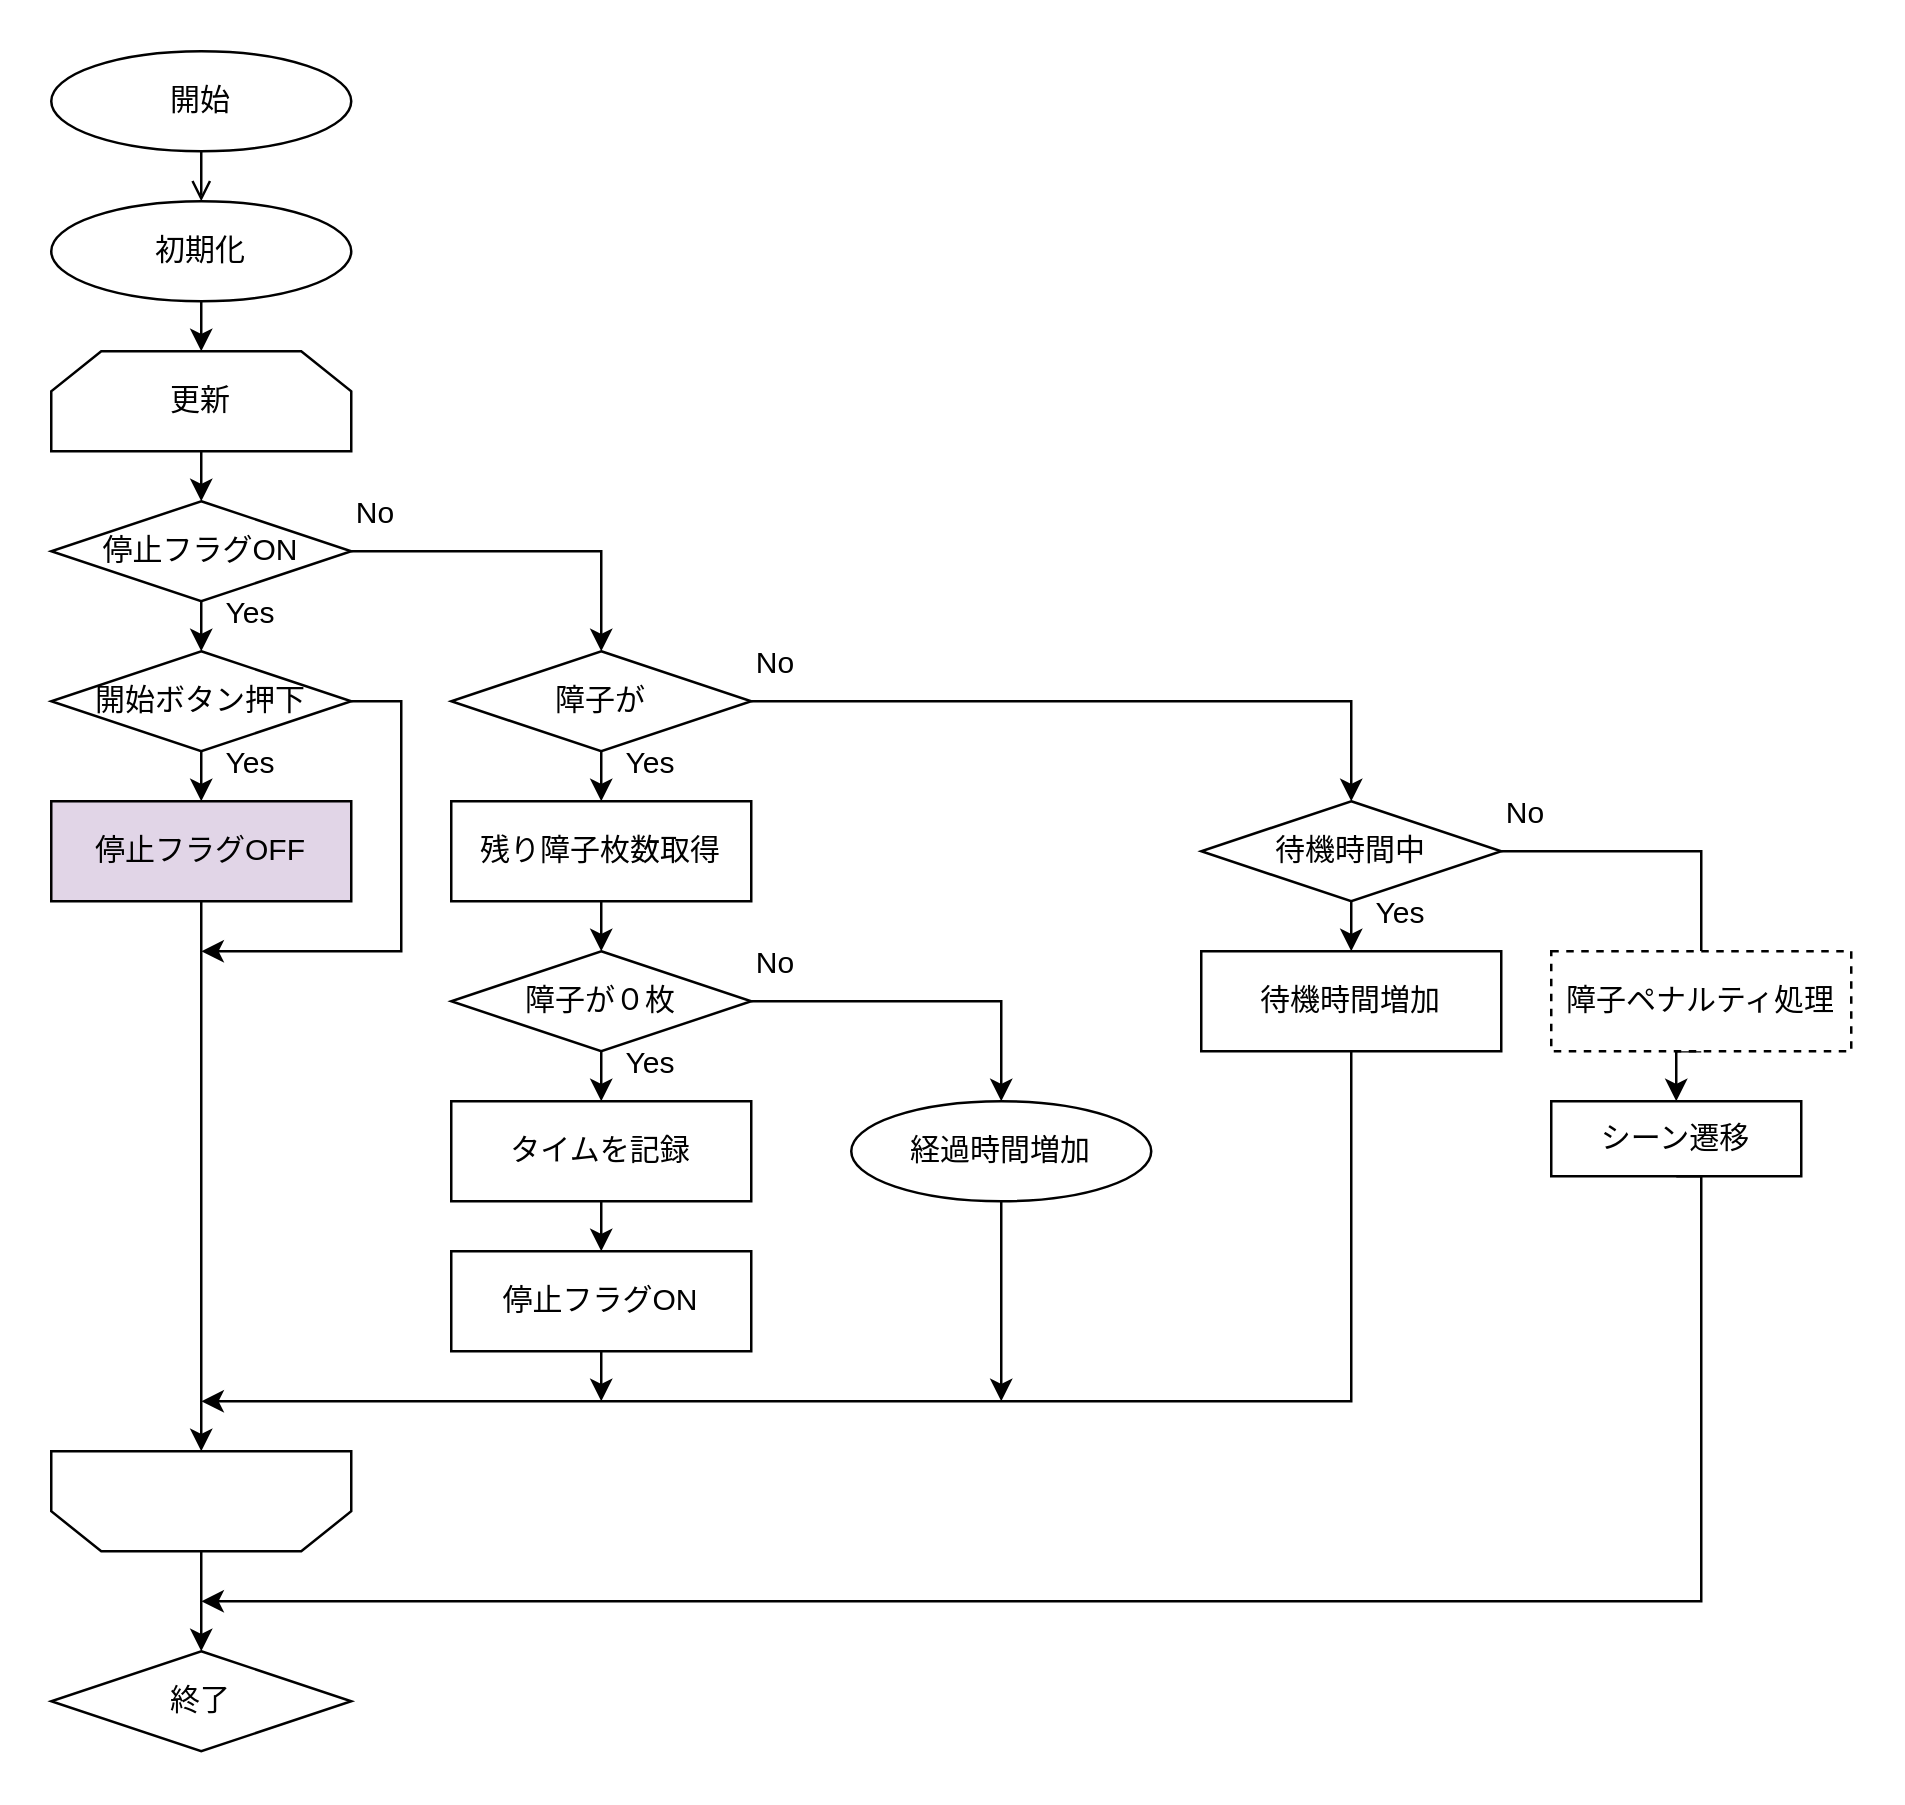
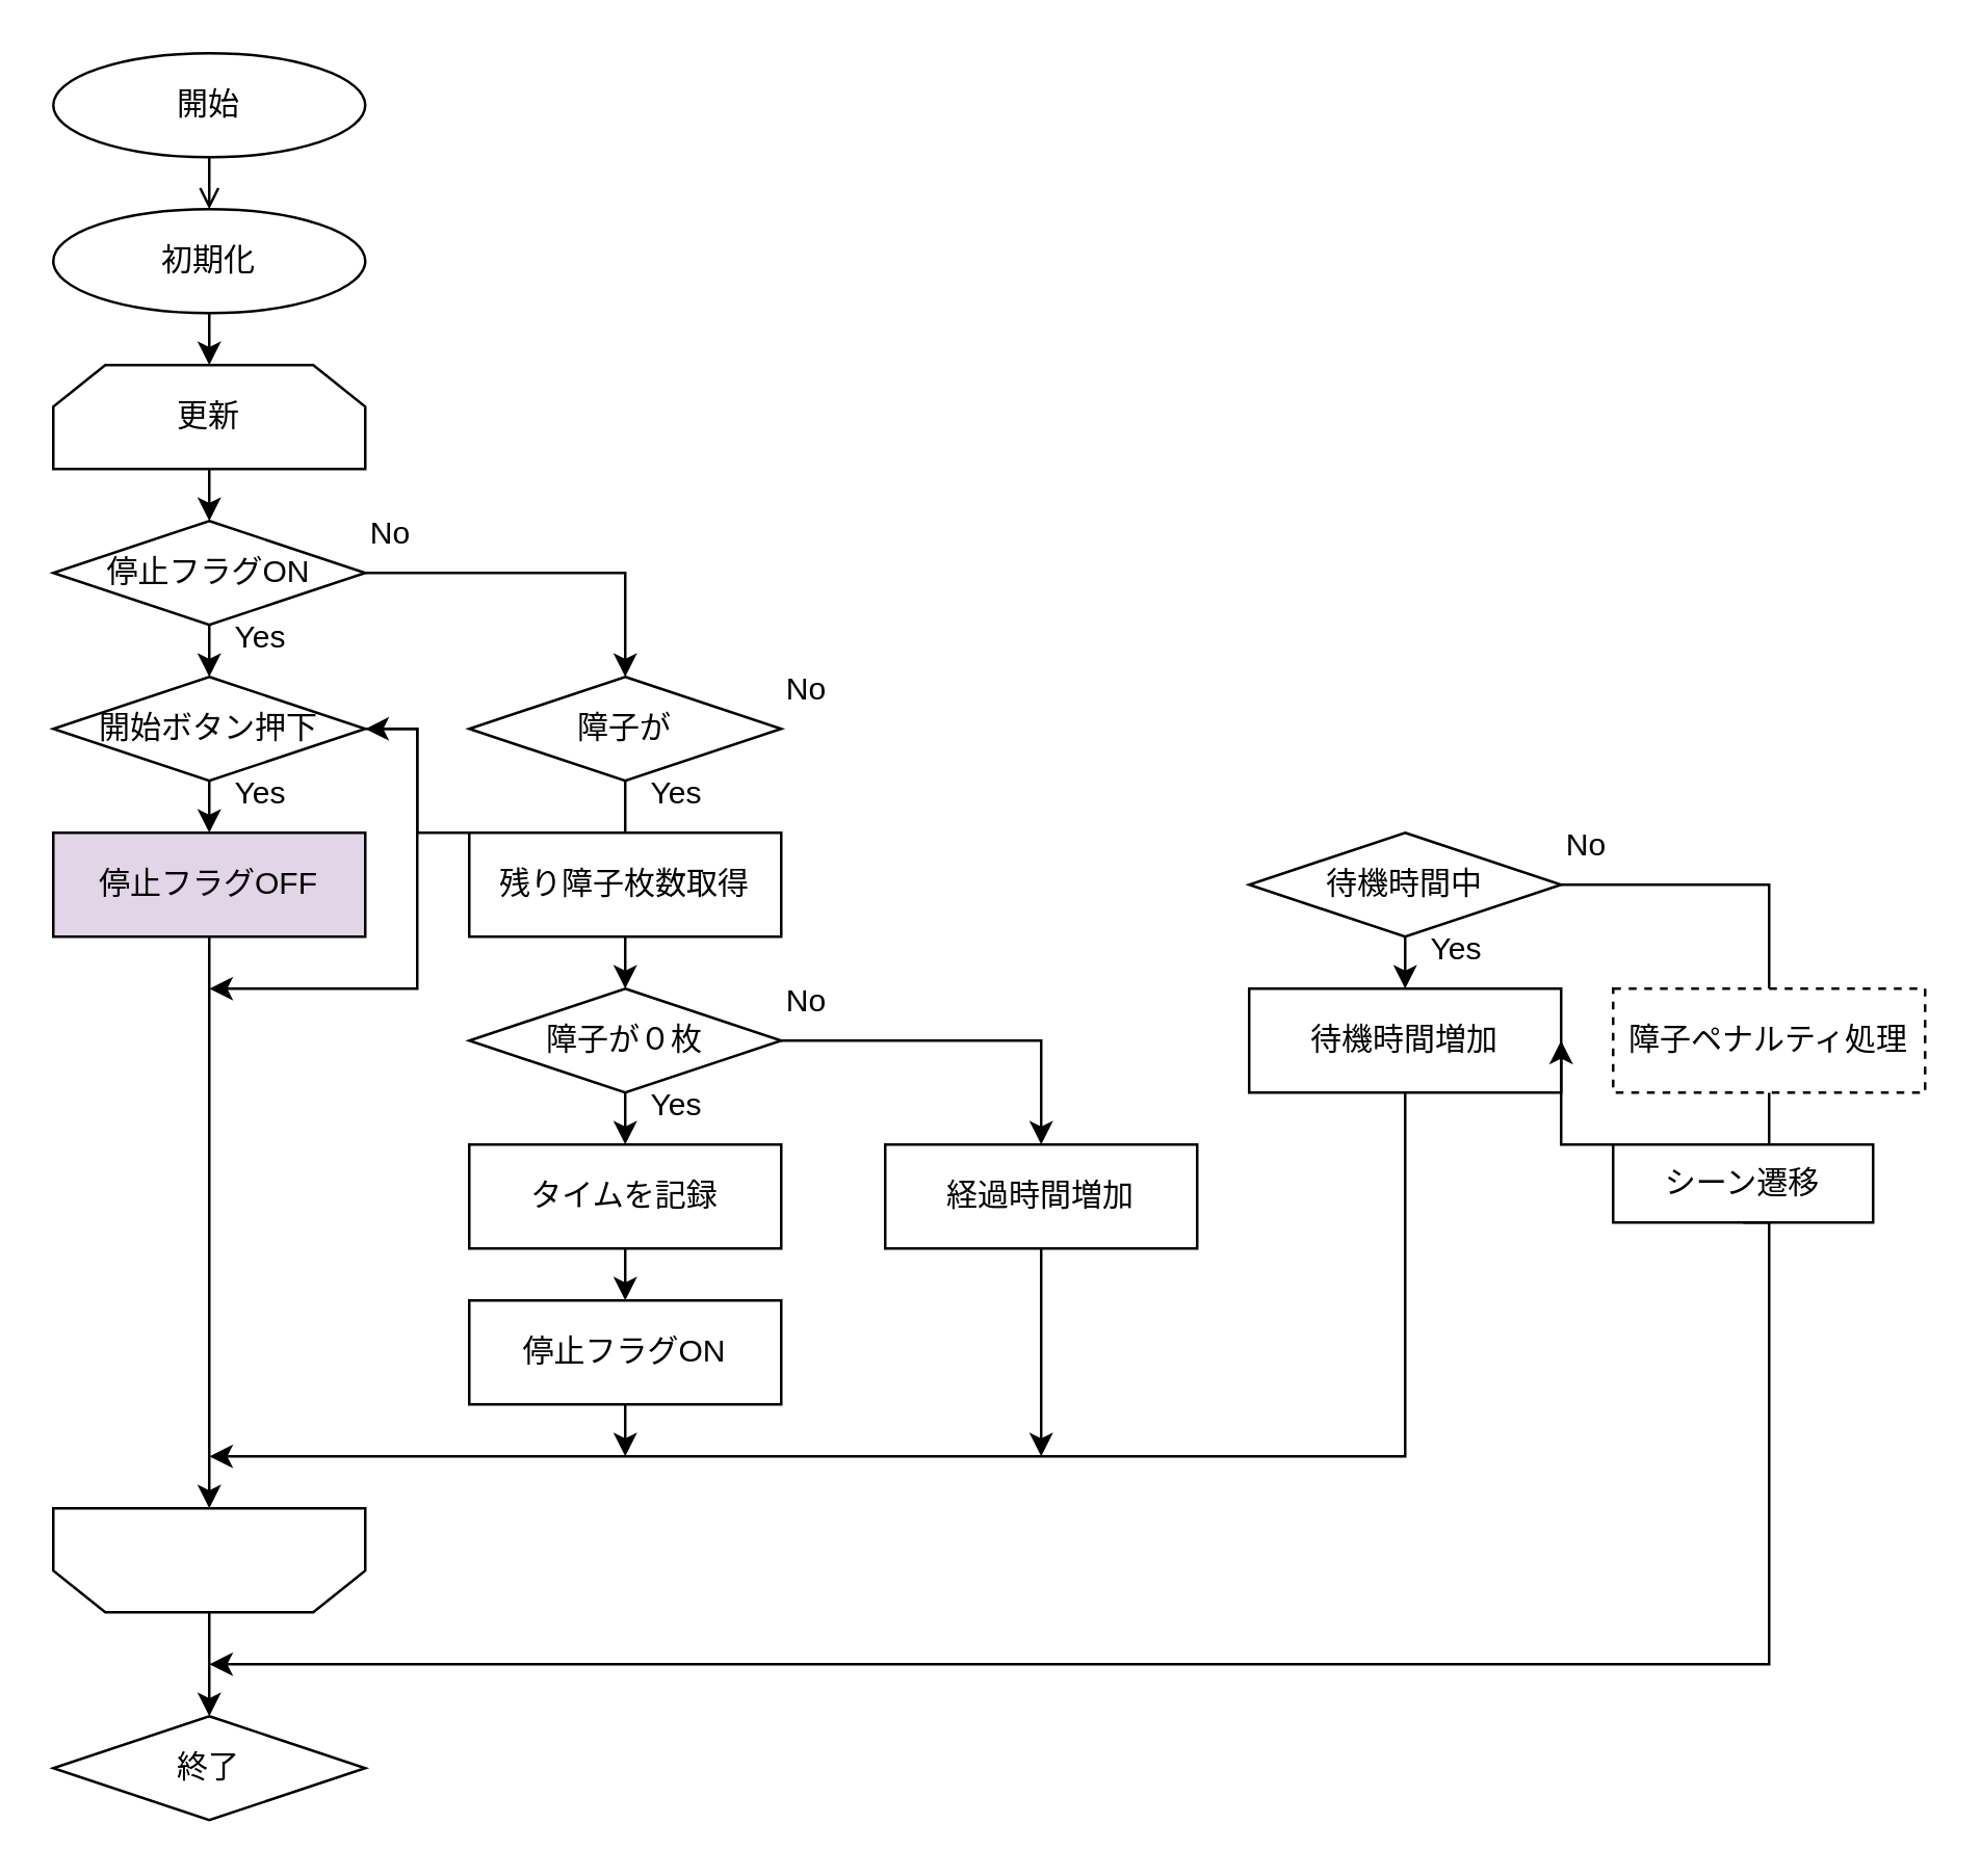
- <mxCell id="15" style="edgeStyle=orthogonalEdgeStyle;rounded=0;orthogonalLoop=1;jettySize=auto;html=1;exitX=1;exitY=0.5;exitDx=0;exitDy=0;entryX=0.5;entryY=0;entryDx=0;entryDy=0;" edge="1" parent="1" source="16" target="30"><mxGeometry relative="1" as="geometry" /></mxCell>
- <mxCell id="14" style="edgeStyle=orthogonalEdgeStyle;rounded=0;orthogonalLoop=1;jettySize=auto;html=1;exitX=0.5;exitY=1;exitDx=0;exitDy=0;entryX=0.5;entryY=0;entryDx=0;entryDy=0;" edge="1" parent="1" source="16" target="20"><mxGeometry relative="1" as="geometry" /></mxCell>
+ <mxCell id="14" style="edgeStyle=orthogonalEdgeStyle;rounded=0;orthogonalLoop=1;jettySize=auto;html=1;exitX=0.5;exitY=1;exitDx=0;exitDy=0;" edge="1" parent="1" source="16" target="11"><mxGeometry relative="1" as="geometry" /></mxCell>
- <mxCell id="33" style="edgeStyle=orthogonalEdgeStyle;rounded=0;orthogonalLoop=1;jettySize=auto;html=1;exitX=0.5;exitY=1;exitDx=0;exitDy=0;entryX=0.5;entryY=0;entryDx=0;entryDy=0;" edge="1" parent="1" source="34" target="36"><mxGeometry relative="1" as="geometry" /></mxCell>
+ <mxCell id="33" style="edgeStyle=orthogonalEdgeStyle;rounded=0;orthogonalLoop=1;jettySize=auto;html=1;exitX=0.5;exitY=1;exitDx=0;exitDy=0;" edge="1" parent="1" source="34" target="32"><mxGeometry relative="1" as="geometry" /></mxCell>
- <mxCell id="18" value="経過時間増加" style="ellipse;whiteSpace=wrap;html=1;" vertex="1" parent="1"><mxGeometry x="340" y="440" width="120" height="40" as="geometry" /></mxCell>
+ <mxCell id="18" value="経過時間増加" style="rounded=0;whiteSpace=wrap;html=1;" vertex="1" parent="1"><mxGeometry x="340" y="440" width="120" height="40" as="geometry" /></mxCell>
